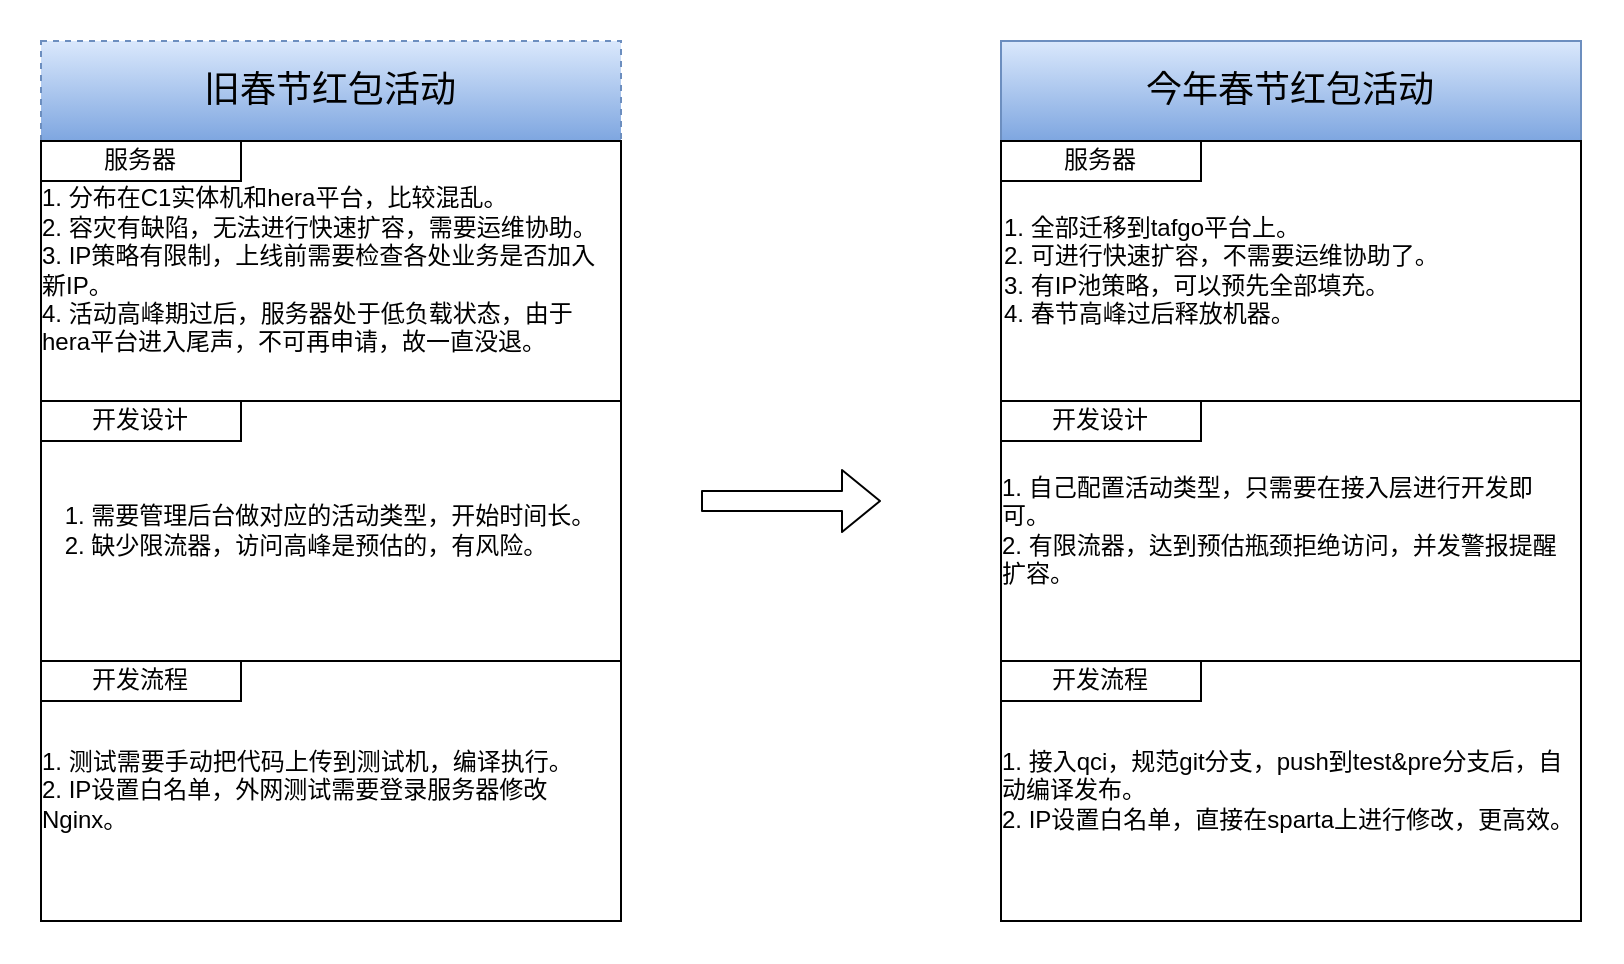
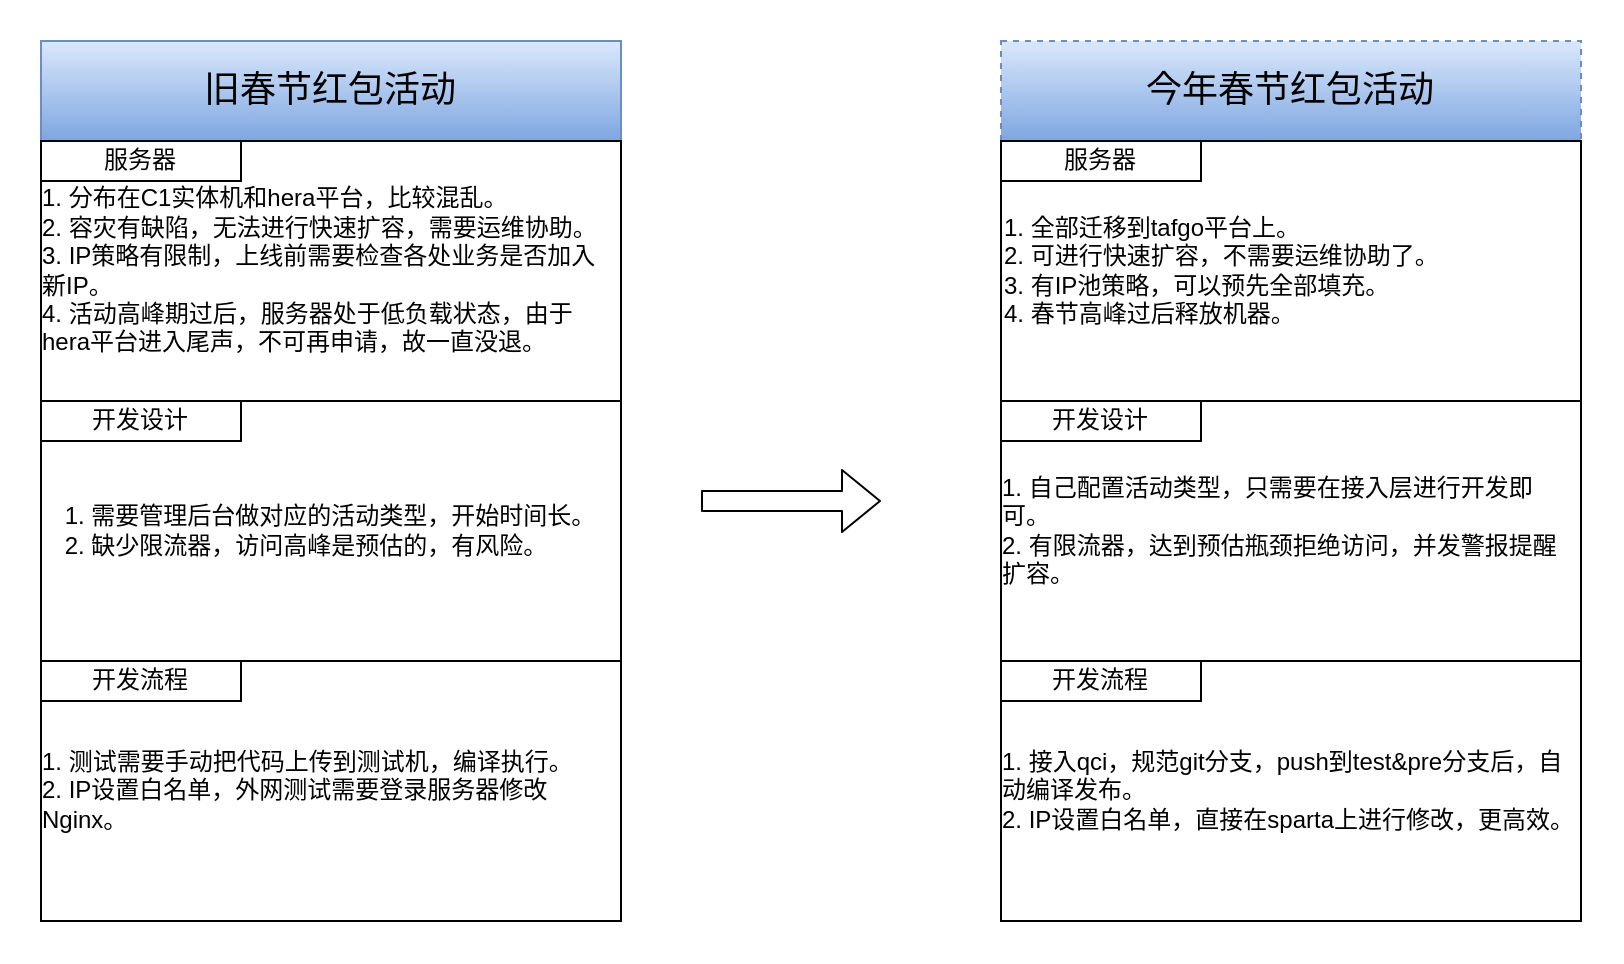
- <mxCell id="3" value="&lt;font style=&quot;font-size: 18px&quot;&gt;旧春节红包活动&lt;/font&gt;" style="rounded=0;whiteSpace=wrap;html=1;gradientColor=#7ea6e0;fillColor=#dae8fc;strokeColor=#6c8ebf;dashed=1;" vertex="1" parent="1"><mxGeometry x="20" y="20" width="290" height="50" as="geometry" /></mxCell>
+ <mxCell id="3" value="&lt;font style=&quot;font-size: 18px&quot;&gt;旧春节红包活动&lt;/font&gt;" style="rounded=0;whiteSpace=wrap;html=1;gradientColor=#7ea6e0;fillColor=#dae8fc;strokeColor=#6c8ebf;" vertex="1" parent="1"><mxGeometry x="20" y="20" width="290" height="50" as="geometry" /></mxCell>
- <mxCell id="11" value="&lt;font style=&quot;font-size: 18px&quot;&gt;今年春节红包活动&lt;/font&gt;" style="rounded=0;whiteSpace=wrap;html=1;gradientColor=#7ea6e0;fillColor=#dae8fc;strokeColor=#6c8ebf;" vertex="1" parent="1"><mxGeometry x="500" y="20" width="290" height="50" as="geometry" /></mxCell>
+ <mxCell id="11" value="&lt;font style=&quot;font-size: 18px&quot;&gt;今年春节红包活动&lt;/font&gt;" style="rounded=0;whiteSpace=wrap;html=1;gradientColor=#7ea6e0;fillColor=#dae8fc;strokeColor=#6c8ebf;dashed=1;" vertex="1" parent="1"><mxGeometry x="500" y="20" width="290" height="50" as="geometry" /></mxCell>
